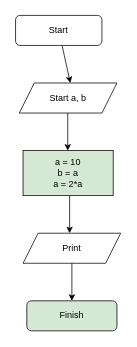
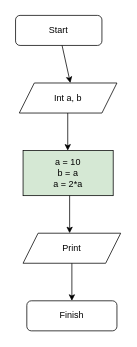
- <mxCell id="4" value="Start a, b" style="shape=parallelogram;perimeter=parallelogramPerimeter;whiteSpace=wrap;html=1;fixedSize=1;" vertex="1" parent="1"><mxGeometry x="25" y="110" width="130" height="40" as="geometry" /></mxCell>
+ <mxCell id="4" value="Int a, b" style="shape=parallelogram;perimeter=parallelogramPerimeter;whiteSpace=wrap;html=1;fixedSize=1;" vertex="1" parent="1"><mxGeometry x="25" y="110" width="130" height="40" as="geometry" /></mxCell>
- <mxCell id="10" value="Finish" style="rounded=1;whiteSpace=wrap;html=1;fillColor=#d5e8d4;" vertex="1" parent="1"><mxGeometry x="35" y="400" width="120" height="40" as="geometry" /></mxCell>
+ <mxCell id="10" value="Finish" style="rounded=1;whiteSpace=wrap;html=1;" vertex="1" parent="1"><mxGeometry x="35" y="400" width="120" height="40" as="geometry" /></mxCell>
